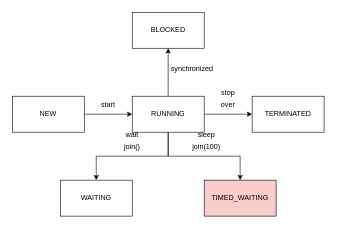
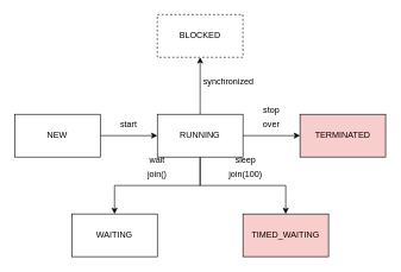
- <mxCell id="10" value="BLOCKED" style="whiteSpace=wrap;html=1;rounded=0;" parent="1" vertex="1"><mxGeometry x="220" y="20" width="120" height="60" as="geometry" /></mxCell>
+ <mxCell id="10" value="BLOCKED" style="whiteSpace=wrap;html=1;rounded=0;dashed=1;" parent="1" vertex="1"><mxGeometry x="220" y="20" width="120" height="60" as="geometry" /></mxCell>
- <mxCell id="9" value="TERMINATED" style="whiteSpace=wrap;html=1;rounded=0;" parent="1" vertex="1"><mxGeometry x="420" y="160" width="120" height="60" as="geometry" /></mxCell>
+ <mxCell id="9" value="TERMINATED" style="whiteSpace=wrap;html=1;rounded=0;fillColor=#f8cecc;" parent="1" vertex="1"><mxGeometry x="420" y="160" width="120" height="60" as="geometry" /></mxCell>
